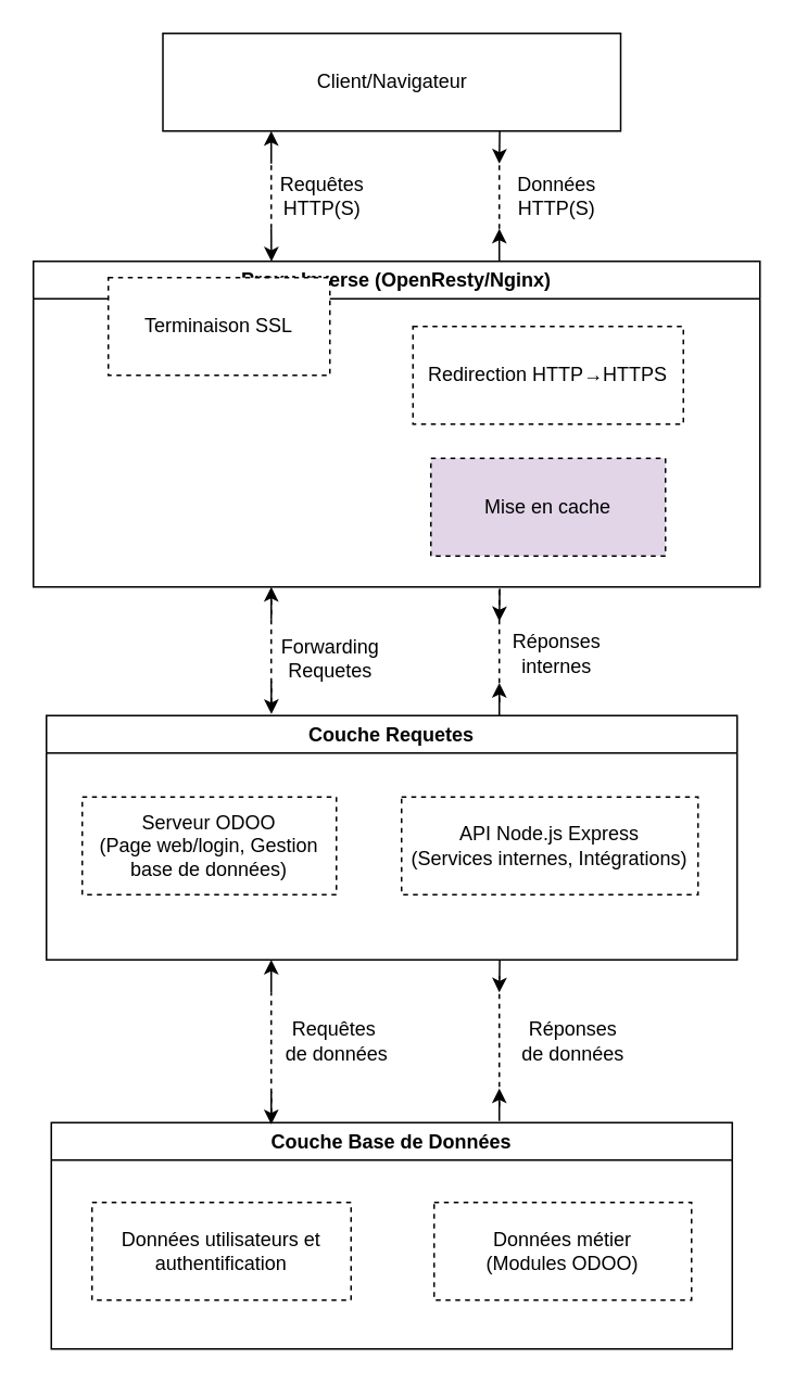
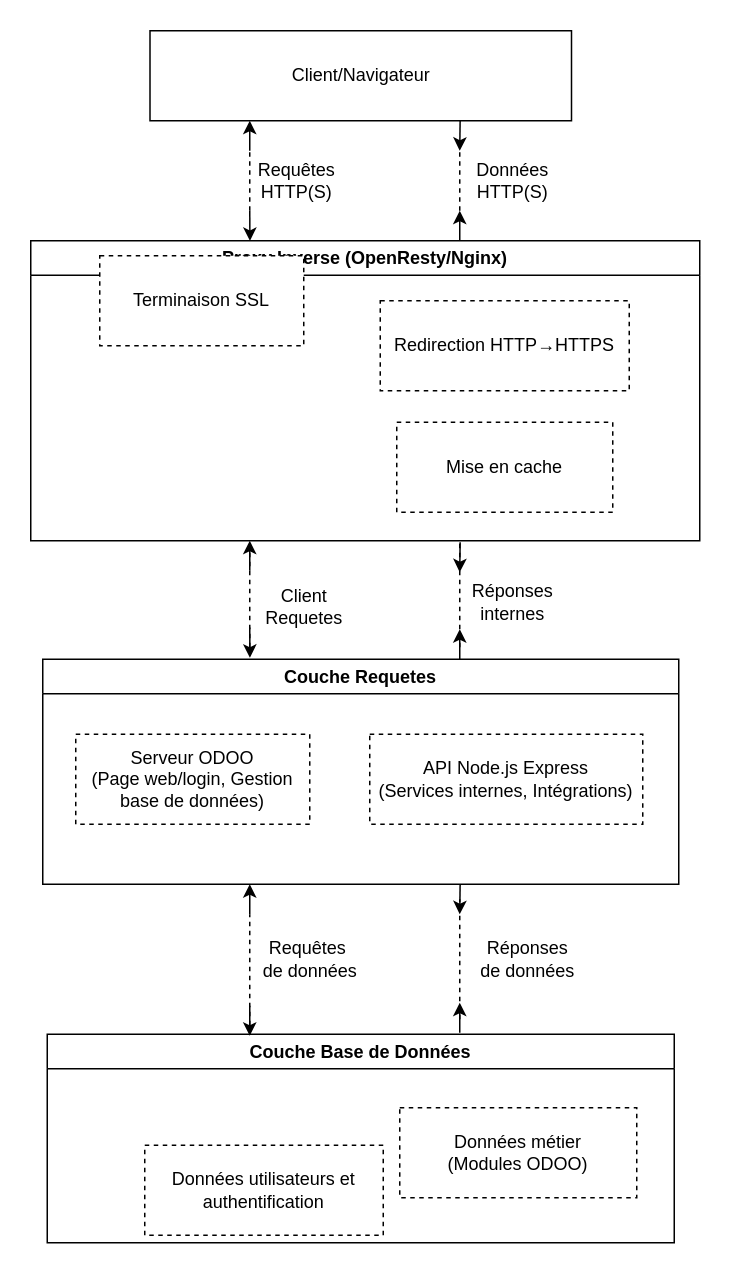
- <mxCell id="6" value="Mise en cache" style="rounded=0;whiteSpace=wrap;html=1;dashed=1;fillColor=#e1d5e7;" vertex="1" parent="3"><mxGeometry x="244" y="121" width="144" height="60" as="geometry" /></mxCell>
+ <mxCell id="6" value="Mise en cache" style="rounded=0;whiteSpace=wrap;html=1;dashed=1;" vertex="1" parent="3"><mxGeometry x="244" y="121" width="144" height="60" as="geometry" /></mxCell>
- <mxCell id="28" value="Forwarding&lt;div&gt;Requetes&lt;/div&gt;" style="text;html=1;align=center;verticalAlign=middle;resizable=0;points=[];autosize=1;strokeColor=none;fillColor=none;" vertex="1" parent="1"><mxGeometry x="162" y="384" width="80" height="40" as="geometry" /></mxCell>
+ <mxCell id="28" value="Client&lt;div&gt;Requetes&lt;/div&gt;" style="text;html=1;align=center;verticalAlign=middle;resizable=0;points=[];autosize=1;strokeColor=none;fillColor=none;" vertex="1" parent="1"><mxGeometry x="162" y="384" width="80" height="40" as="geometry" /></mxCell>
- <mxCell id="20" value="Données utilisateurs et authentification" style="rounded=0;whiteSpace=wrap;html=1;dashed=1;" vertex="1" parent="19"><mxGeometry x="25" y="49" width="159" height="60" as="geometry" /></mxCell>
+ <mxCell id="20" value="Données utilisateurs et authentification" style="rounded=0;whiteSpace=wrap;html=1;dashed=1;" vertex="1" parent="19"><mxGeometry x="65" y="74" width="159" height="60" as="geometry" /></mxCell>
